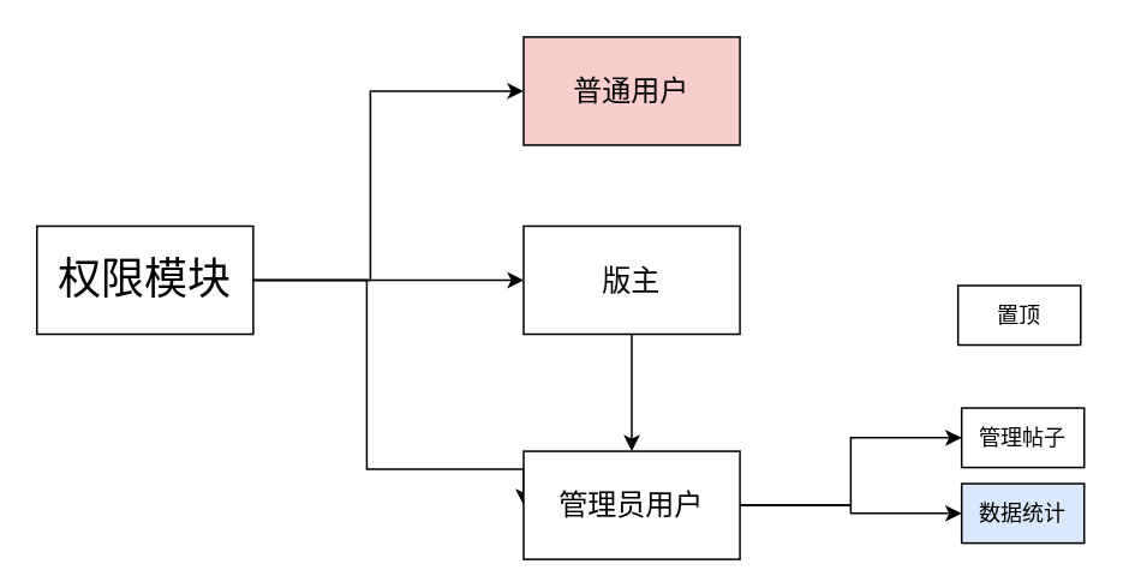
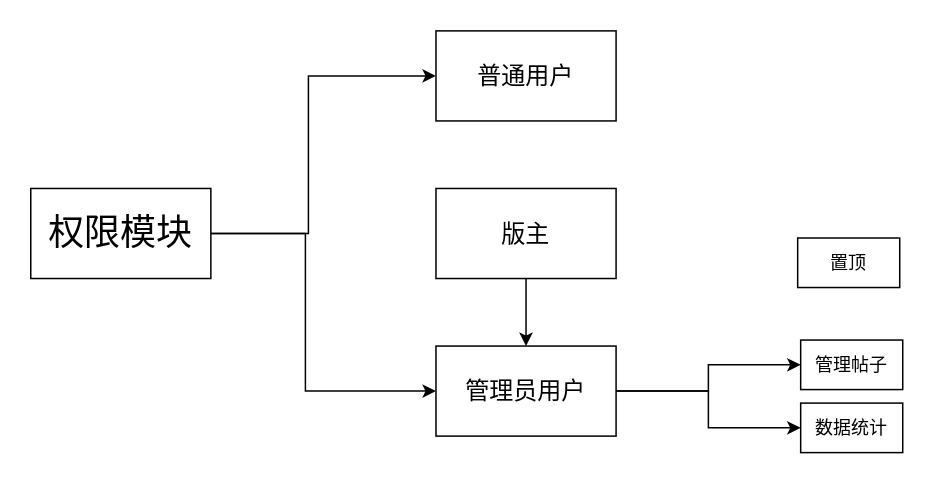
- <mxCell id="6" value="&lt;font size=&quot;3&quot;&gt;普通用户&lt;/font&gt;" style="rounded=0;whiteSpace=wrap;html=1;fillColor=#f8cecc;" vertex="1" parent="1"><mxGeometry x="290" y="20" width="120" height="60" as="geometry" /></mxCell>
+ <mxCell id="6" value="&lt;font size=&quot;3&quot;&gt;普通用户&lt;/font&gt;" style="rounded=0;whiteSpace=wrap;html=1;" vertex="1" parent="1"><mxGeometry x="290" y="20" width="120" height="60" as="geometry" /></mxCell>
- <mxCell id="3" style="edgeStyle=orthogonalEdgeStyle;rounded=0;orthogonalLoop=1;jettySize=auto;html=1;entryX=0;entryY=0.5;entryDx=0;entryDy=0;" edge="1" parent="1" source="5" target="8"><mxGeometry relative="1" as="geometry" /></mxCell>
- <mxCell id="11" value="&lt;font style=&quot;font-size: 16px;&quot;&gt;管理员用户&lt;/font&gt;" style="rounded=0;whiteSpace=wrap;html=1;" vertex="1" parent="1"><mxGeometry x="290" y="250" width="120" height="60" as="geometry" /></mxCell>
+ <mxCell id="11" value="&lt;font style=&quot;font-size: 16px;&quot;&gt;管理员用户&lt;/font&gt;" style="rounded=0;whiteSpace=wrap;html=1;" vertex="1" parent="1"><mxGeometry x="290" y="230" width="120" height="60" as="geometry" /></mxCell>
- <mxCell id="14" value="数据统计" style="rounded=0;whiteSpace=wrap;html=1;fillColor=#dae8fc;" vertex="1" parent="1"><mxGeometry x="533" y="268" width="68" height="33" as="geometry" /></mxCell>
+ <mxCell id="14" value="数据统计" style="rounded=0;whiteSpace=wrap;html=1;" vertex="1" parent="1"><mxGeometry x="533" y="268" width="68" height="33" as="geometry" /></mxCell>
